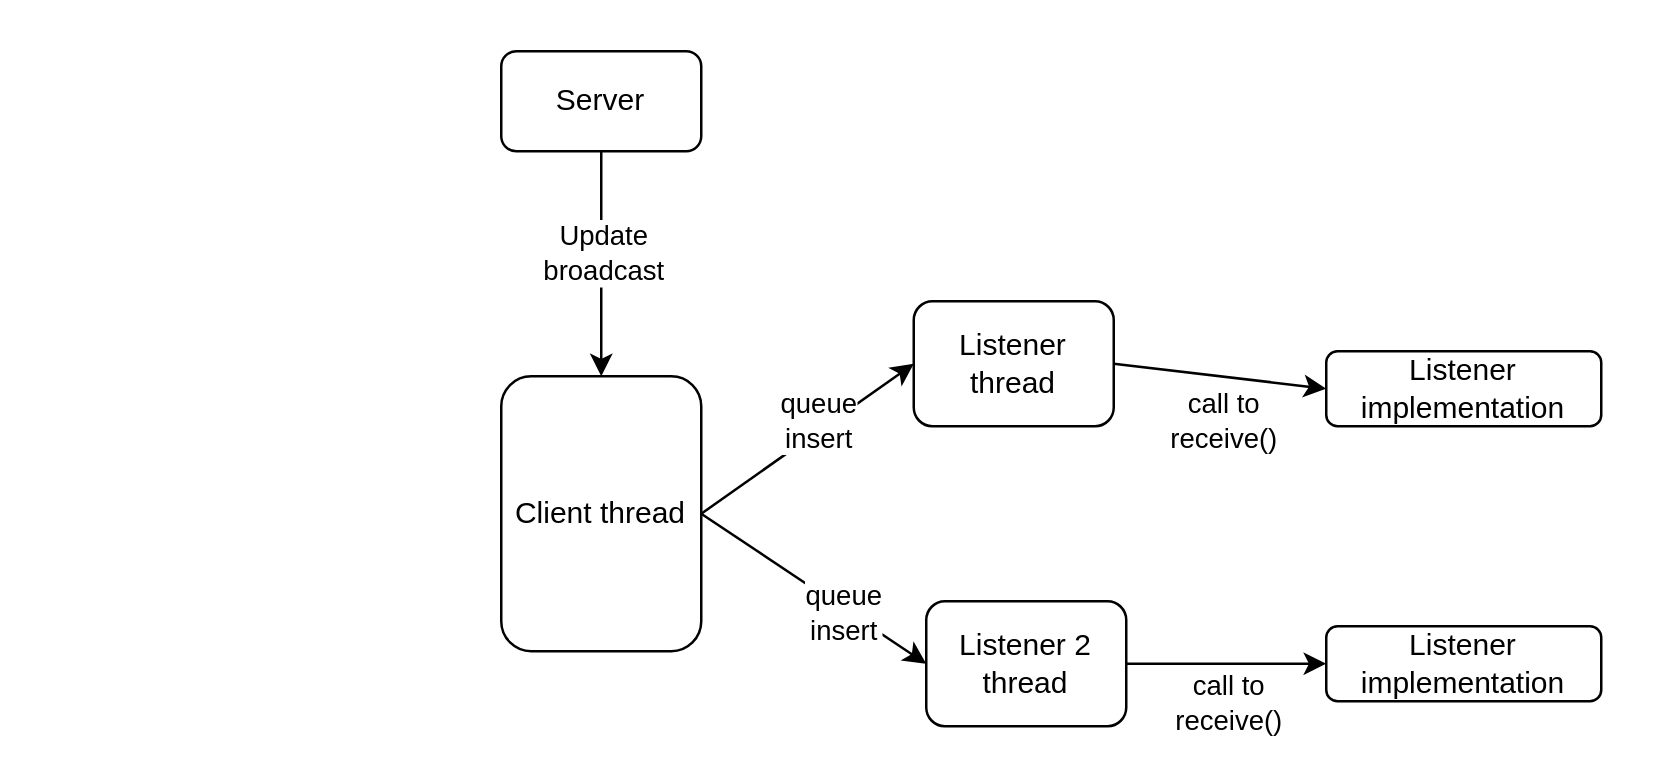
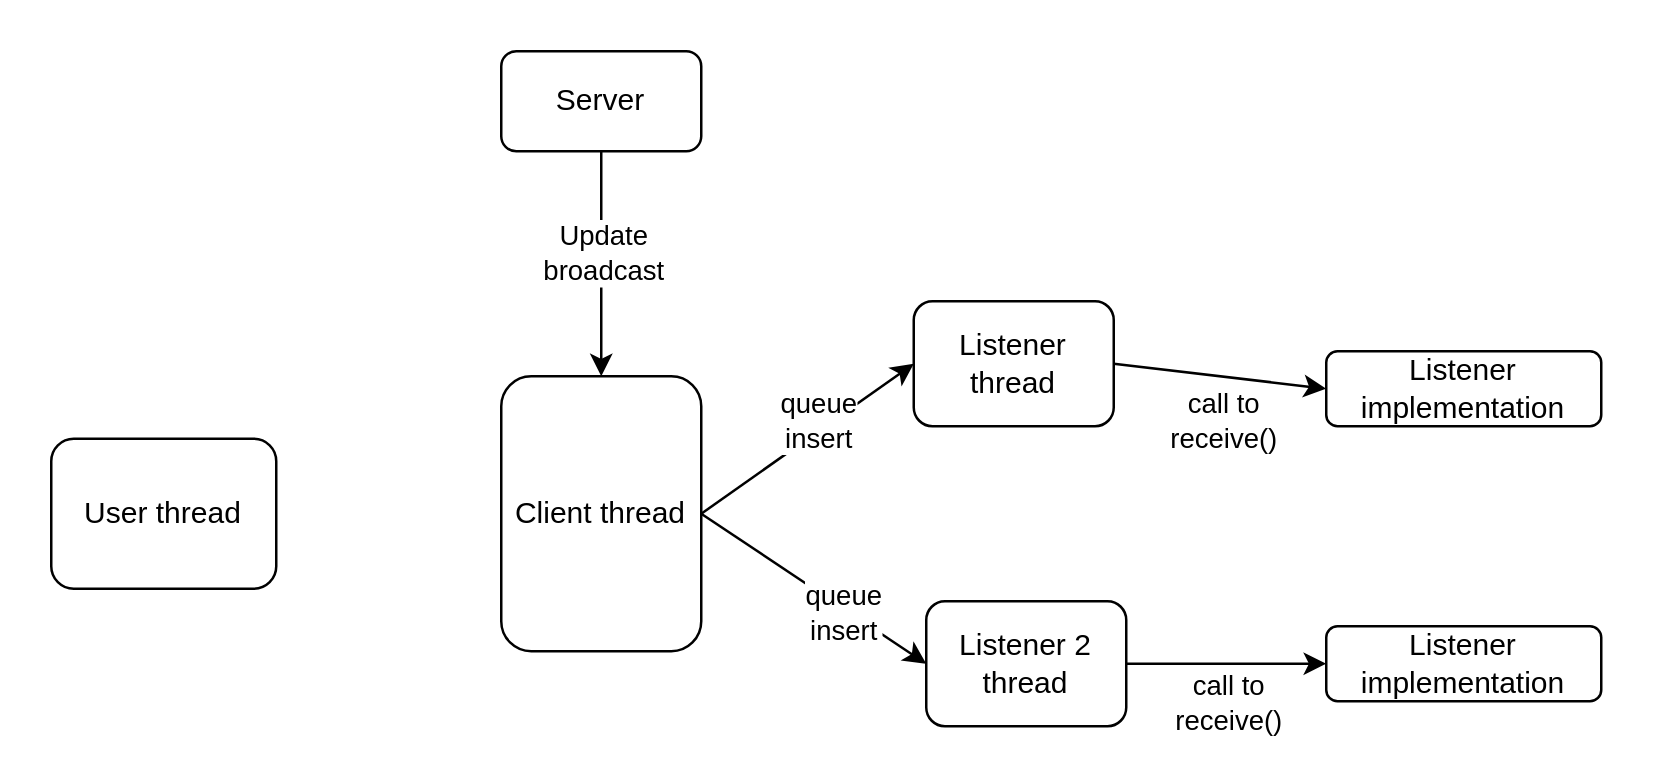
+ <mxCell id="2" value="User thread" style="rounded=1;whiteSpace=wrap;html=1;" vertex="1" parent="1"><mxGeometry x="20" y="175" width="90" height="60" as="geometry" /></mxCell>
